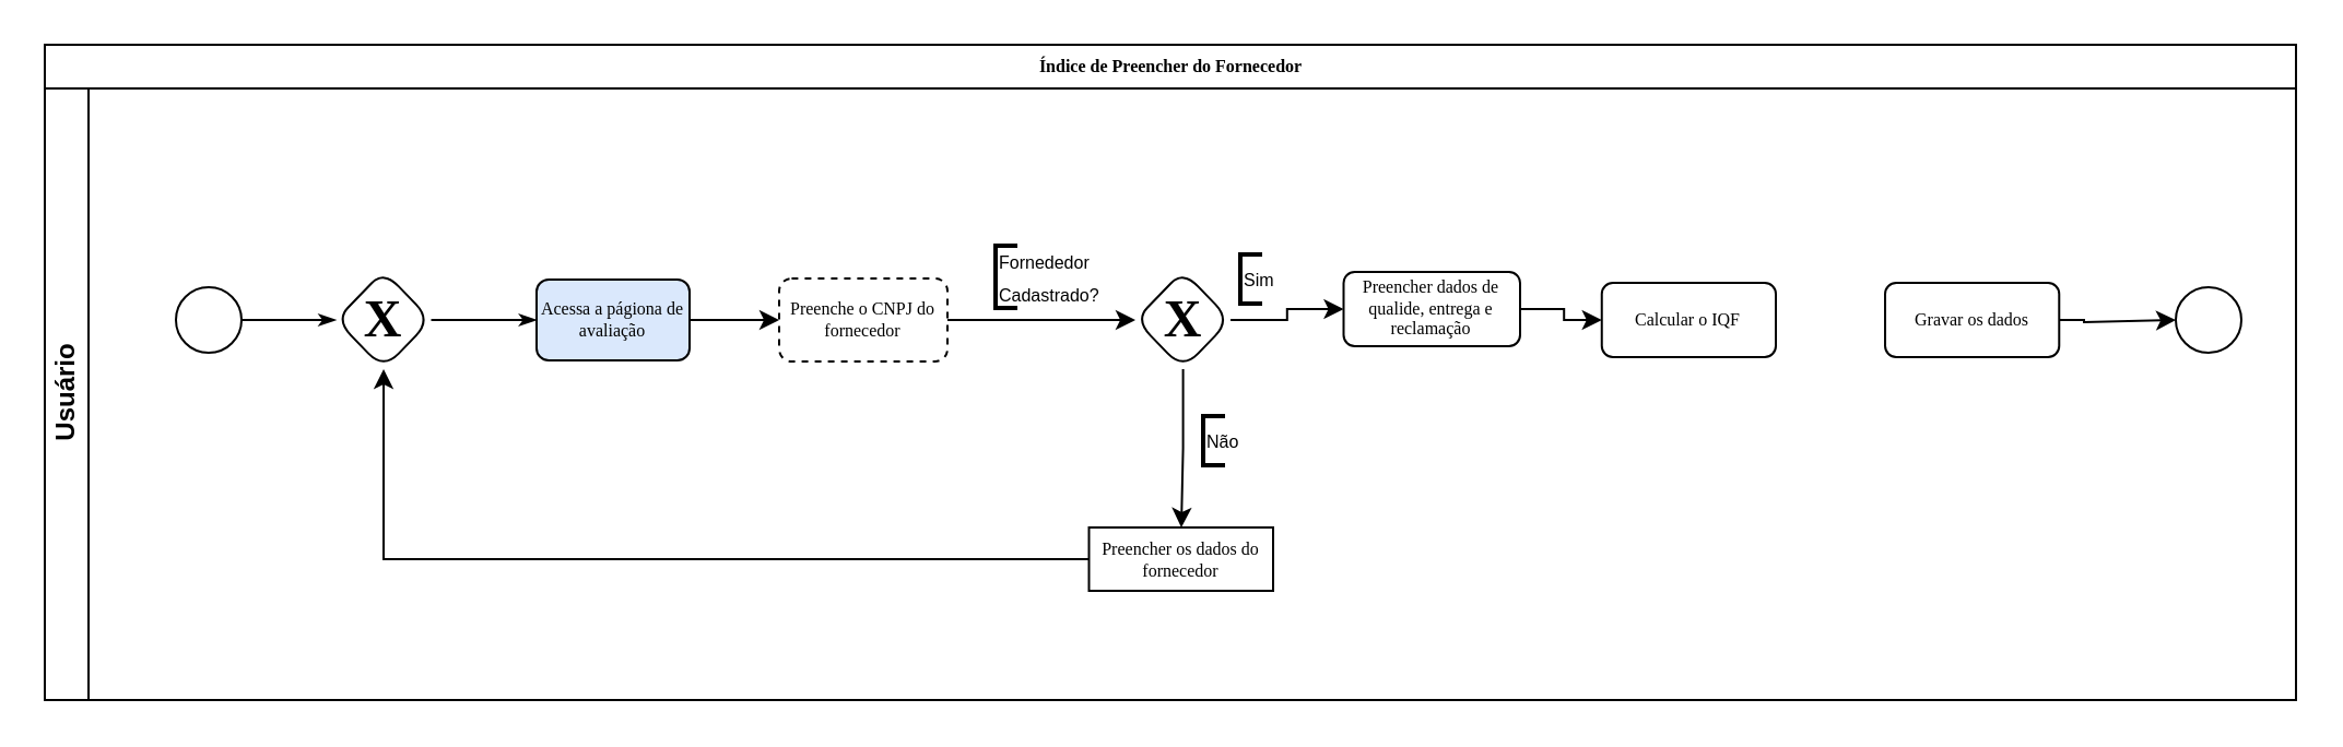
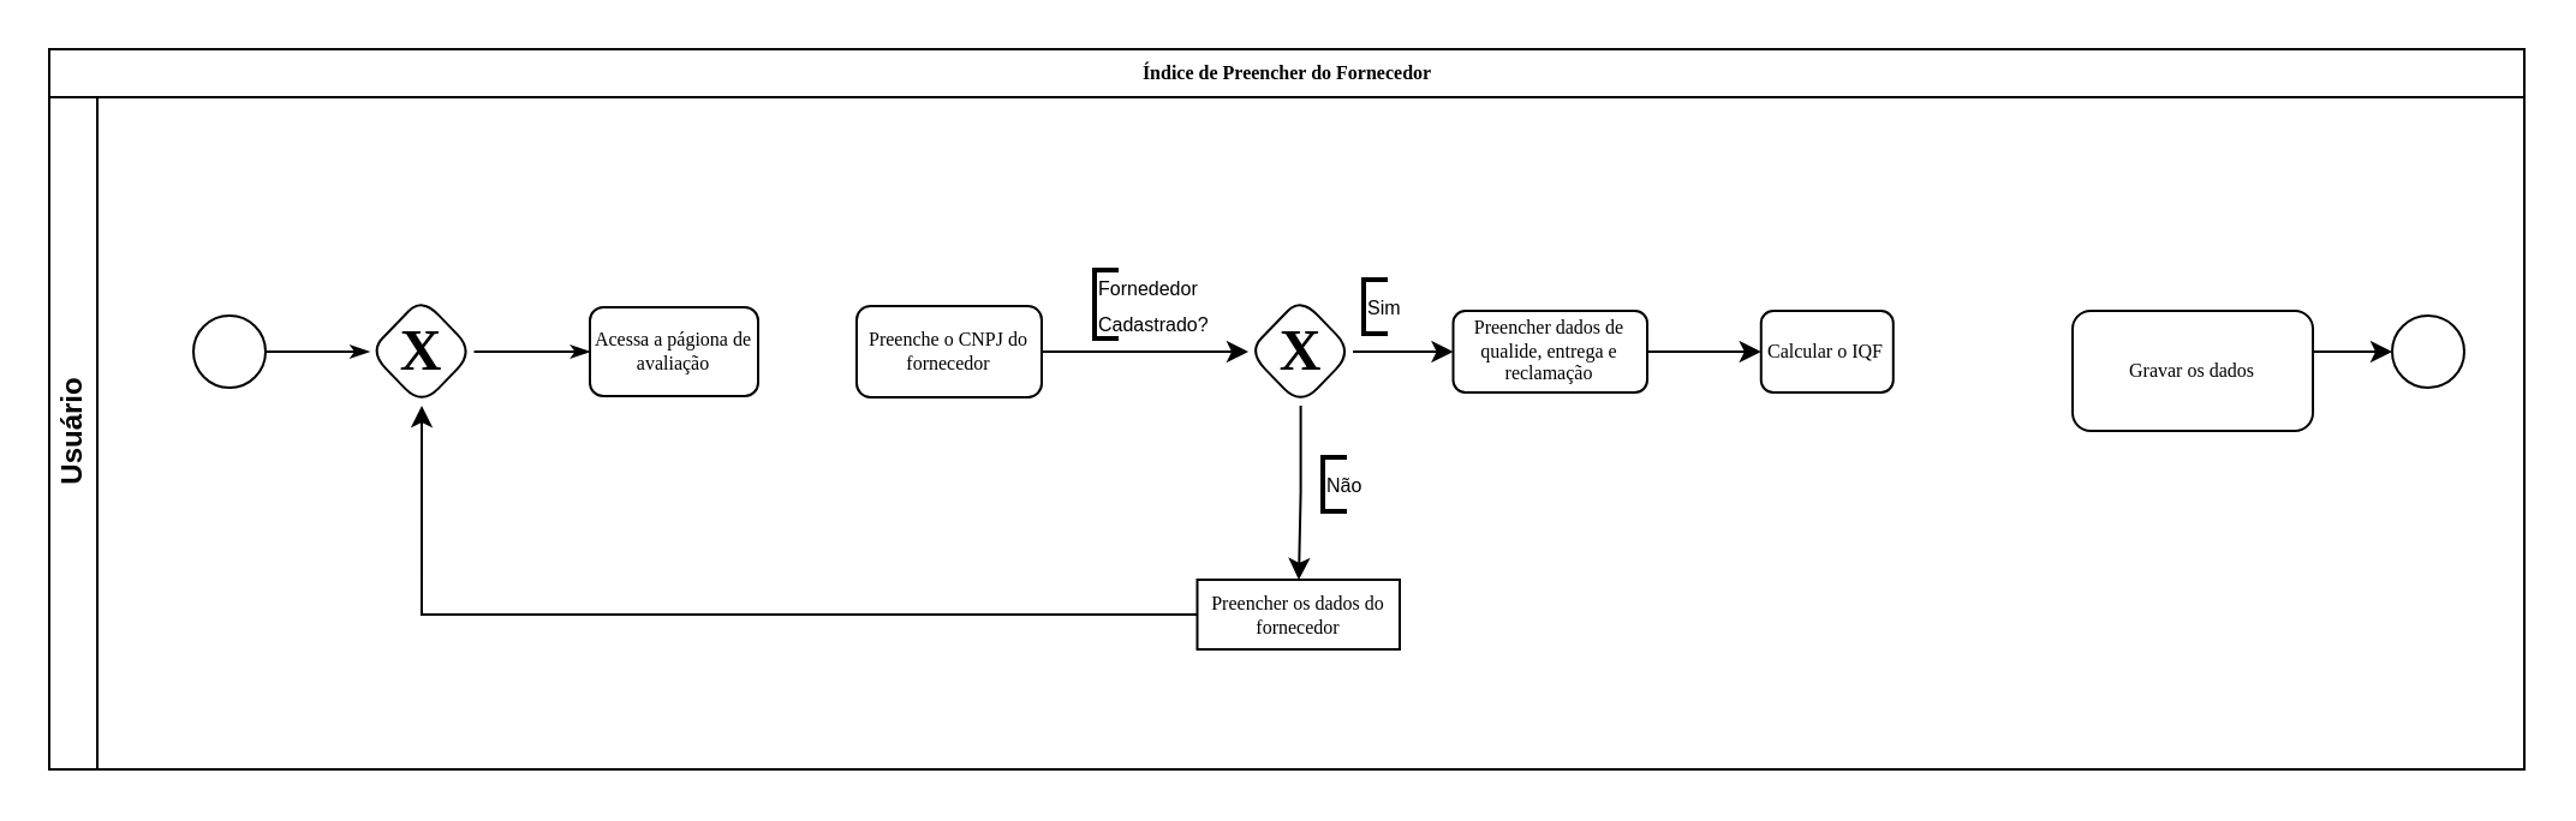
- <mxCell id="16" value="Preencher dados de qualide, entrega e reclamação" style="whiteSpace=wrap;html=1;fontSize=8;fontFamily=Verdana;rounded=1;shadow=0;labelBackgroundColor=none;strokeWidth=1;" vertex="1" parent="3"><mxGeometry x="594.25" y="84" width="80.75" height="34" as="geometry" /></mxCell>
+ <mxCell id="16" value="Preencher dados de qualide, entrega e reclamação" style="whiteSpace=wrap;html=1;fontSize=8;fontFamily=Verdana;rounded=1;shadow=0;labelBackgroundColor=none;strokeWidth=1;" vertex="1" parent="3"><mxGeometry x="584.25" y="89" width="80.75" height="34" as="geometry" /></mxCell>
- <mxCell id="7" value="Acessa a págiona de avaliação" style="rounded=1;whiteSpace=wrap;html=1;shadow=0;labelBackgroundColor=none;strokeWidth=1;fontFamily=Verdana;fontSize=8;align=center;fillColor=#dae8fc;" parent="3" vertex="1"><mxGeometry x="225" y="87.5" width="70" height="37" as="geometry" /></mxCell>
+ <mxCell id="7" value="Acessa a págiona de avaliação" style="rounded=1;whiteSpace=wrap;html=1;shadow=0;labelBackgroundColor=none;strokeWidth=1;fontFamily=Verdana;fontSize=8;align=center;" parent="3" vertex="1"><mxGeometry x="225" y="87.5" width="70" height="37" as="geometry" /></mxCell>
- <mxCell id="6" value="" style="edgeStyle=orthogonalEdgeStyle;rounded=0;orthogonalLoop=1;jettySize=auto;html=1;" edge="1" parent="3" source="7" target="9"><mxGeometry relative="1" as="geometry" /></mxCell>
- <mxCell id="9" value="Preenche o CNPJ do fornecedor" style="whiteSpace=wrap;html=1;fontSize=8;fontFamily=Verdana;rounded=1;shadow=0;labelBackgroundColor=none;strokeWidth=1;dashed=1;" vertex="1" parent="3"><mxGeometry x="336" y="87" width="77" height="38" as="geometry" /></mxCell>
+ <mxCell id="9" value="Preenche o CNPJ do fornecedor" style="whiteSpace=wrap;html=1;fontSize=8;fontFamily=Verdana;rounded=1;shadow=0;labelBackgroundColor=none;strokeWidth=1;" vertex="1" parent="3"><mxGeometry x="336" y="87" width="77" height="38" as="geometry" /></mxCell>
- <mxCell id="17" value="Calcular o IQF" style="whiteSpace=wrap;html=1;fontSize=8;fontFamily=Verdana;rounded=1;shadow=0;labelBackgroundColor=none;strokeWidth=1;" vertex="1" parent="3"><mxGeometry x="712.38" y="89" width="79.63" height="34" as="geometry" /></mxCell>
+ <mxCell id="17" value="Calcular o IQF" style="whiteSpace=wrap;html=1;fontSize=8;fontFamily=Verdana;rounded=1;shadow=0;labelBackgroundColor=none;strokeWidth=1;" vertex="1" parent="3"><mxGeometry x="712.38" y="89" width="55" height="34" as="geometry" /></mxCell>
- <mxCell id="19" value="Gravar os dados" style="whiteSpace=wrap;html=1;fontSize=8;fontFamily=Verdana;rounded=1;shadow=0;labelBackgroundColor=none;strokeWidth=1;" vertex="1" parent="3"><mxGeometry x="842.01" y="89" width="79.63" height="34" as="geometry" /></mxCell>
+ <mxCell id="19" value="Gravar os dados" style="whiteSpace=wrap;html=1;fontSize=8;fontFamily=Verdana;rounded=1;shadow=0;labelBackgroundColor=none;strokeWidth=1;" vertex="1" parent="3"><mxGeometry x="842.01" y="89" width="100" height="50" as="geometry" /></mxCell>
